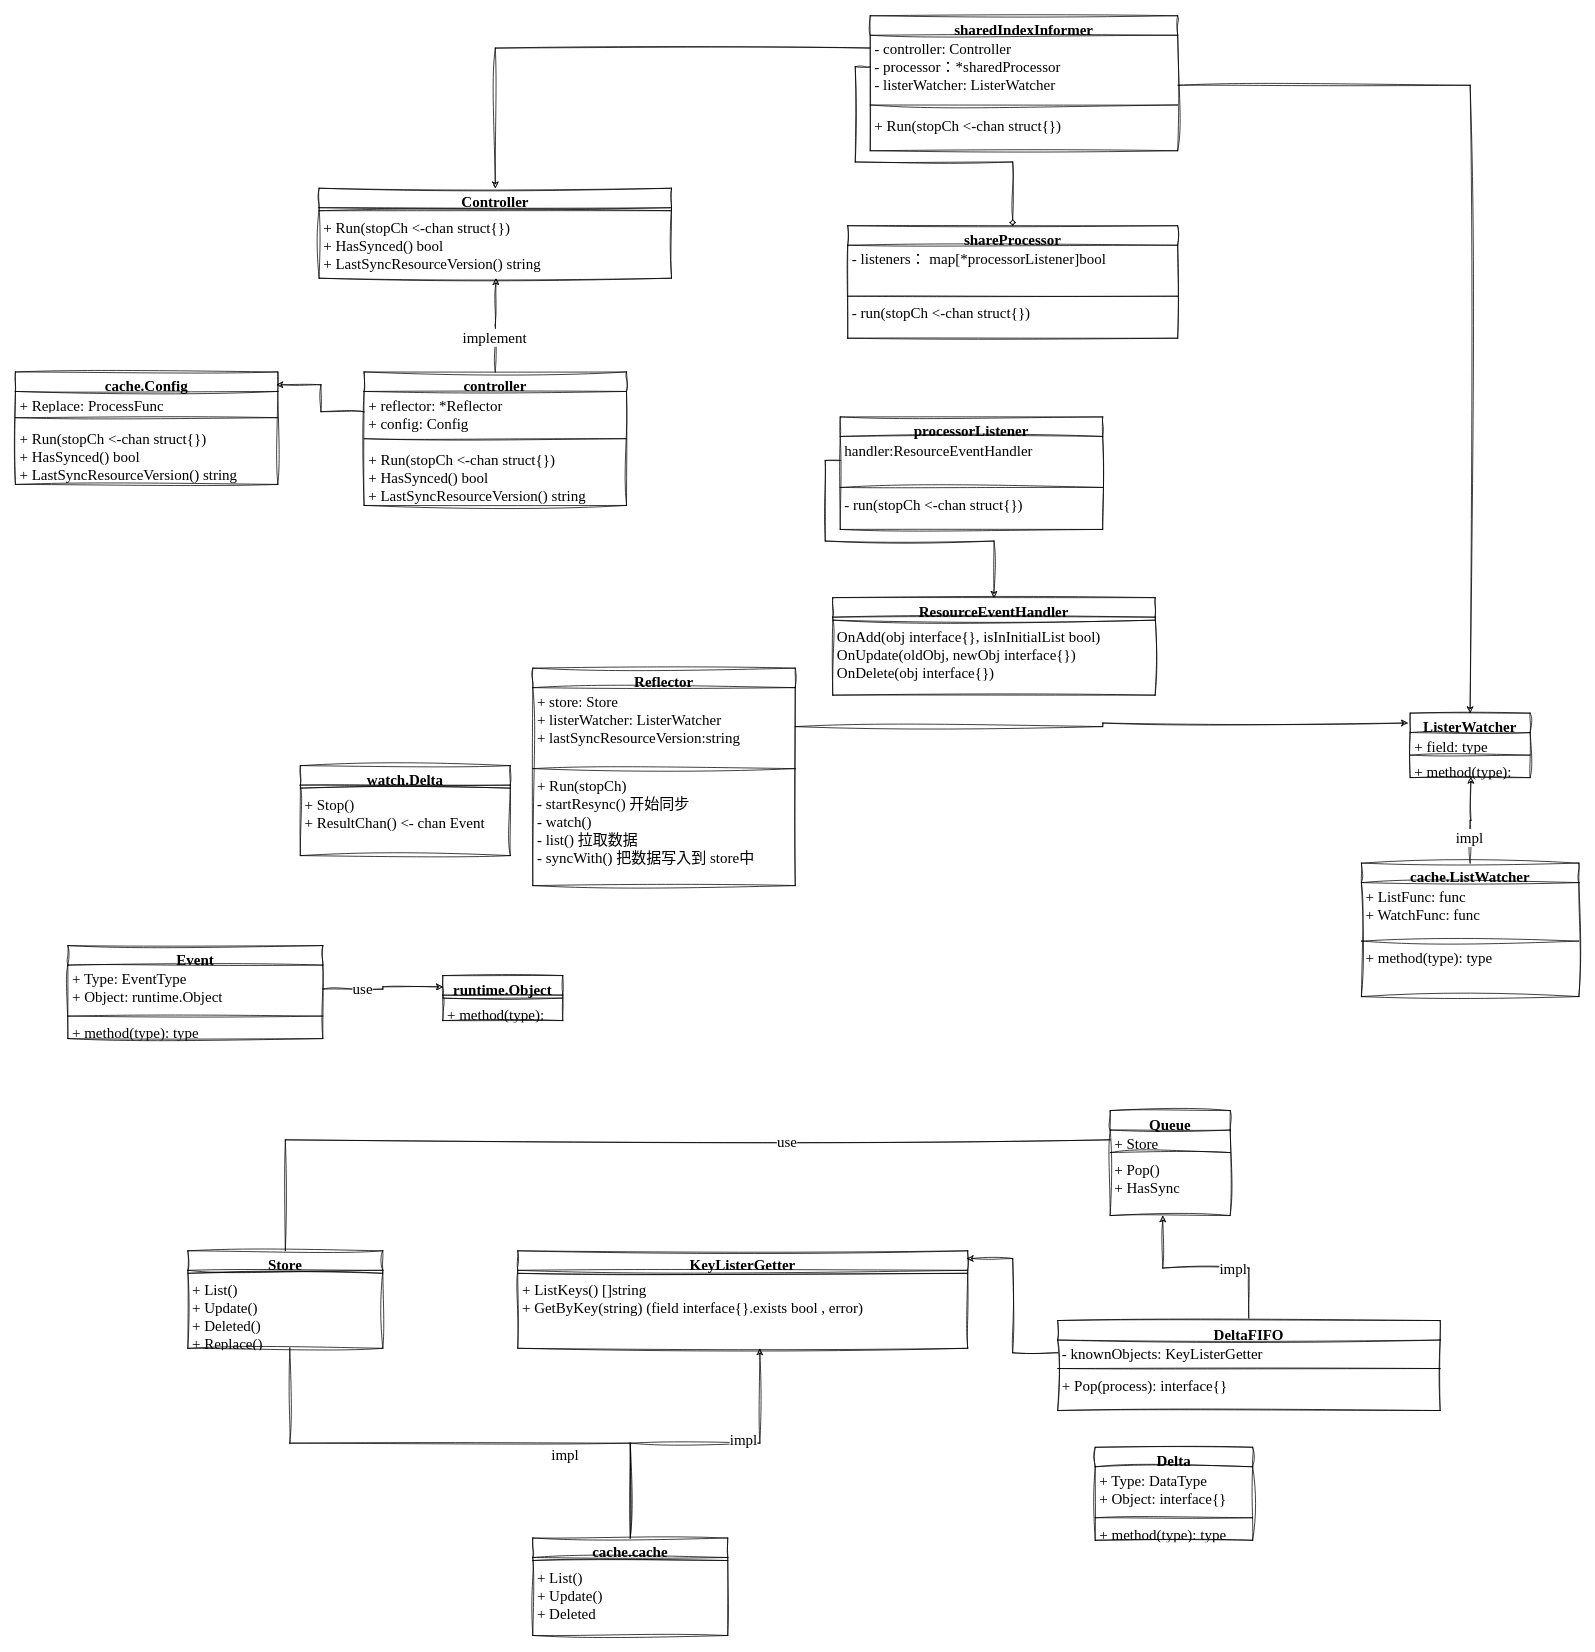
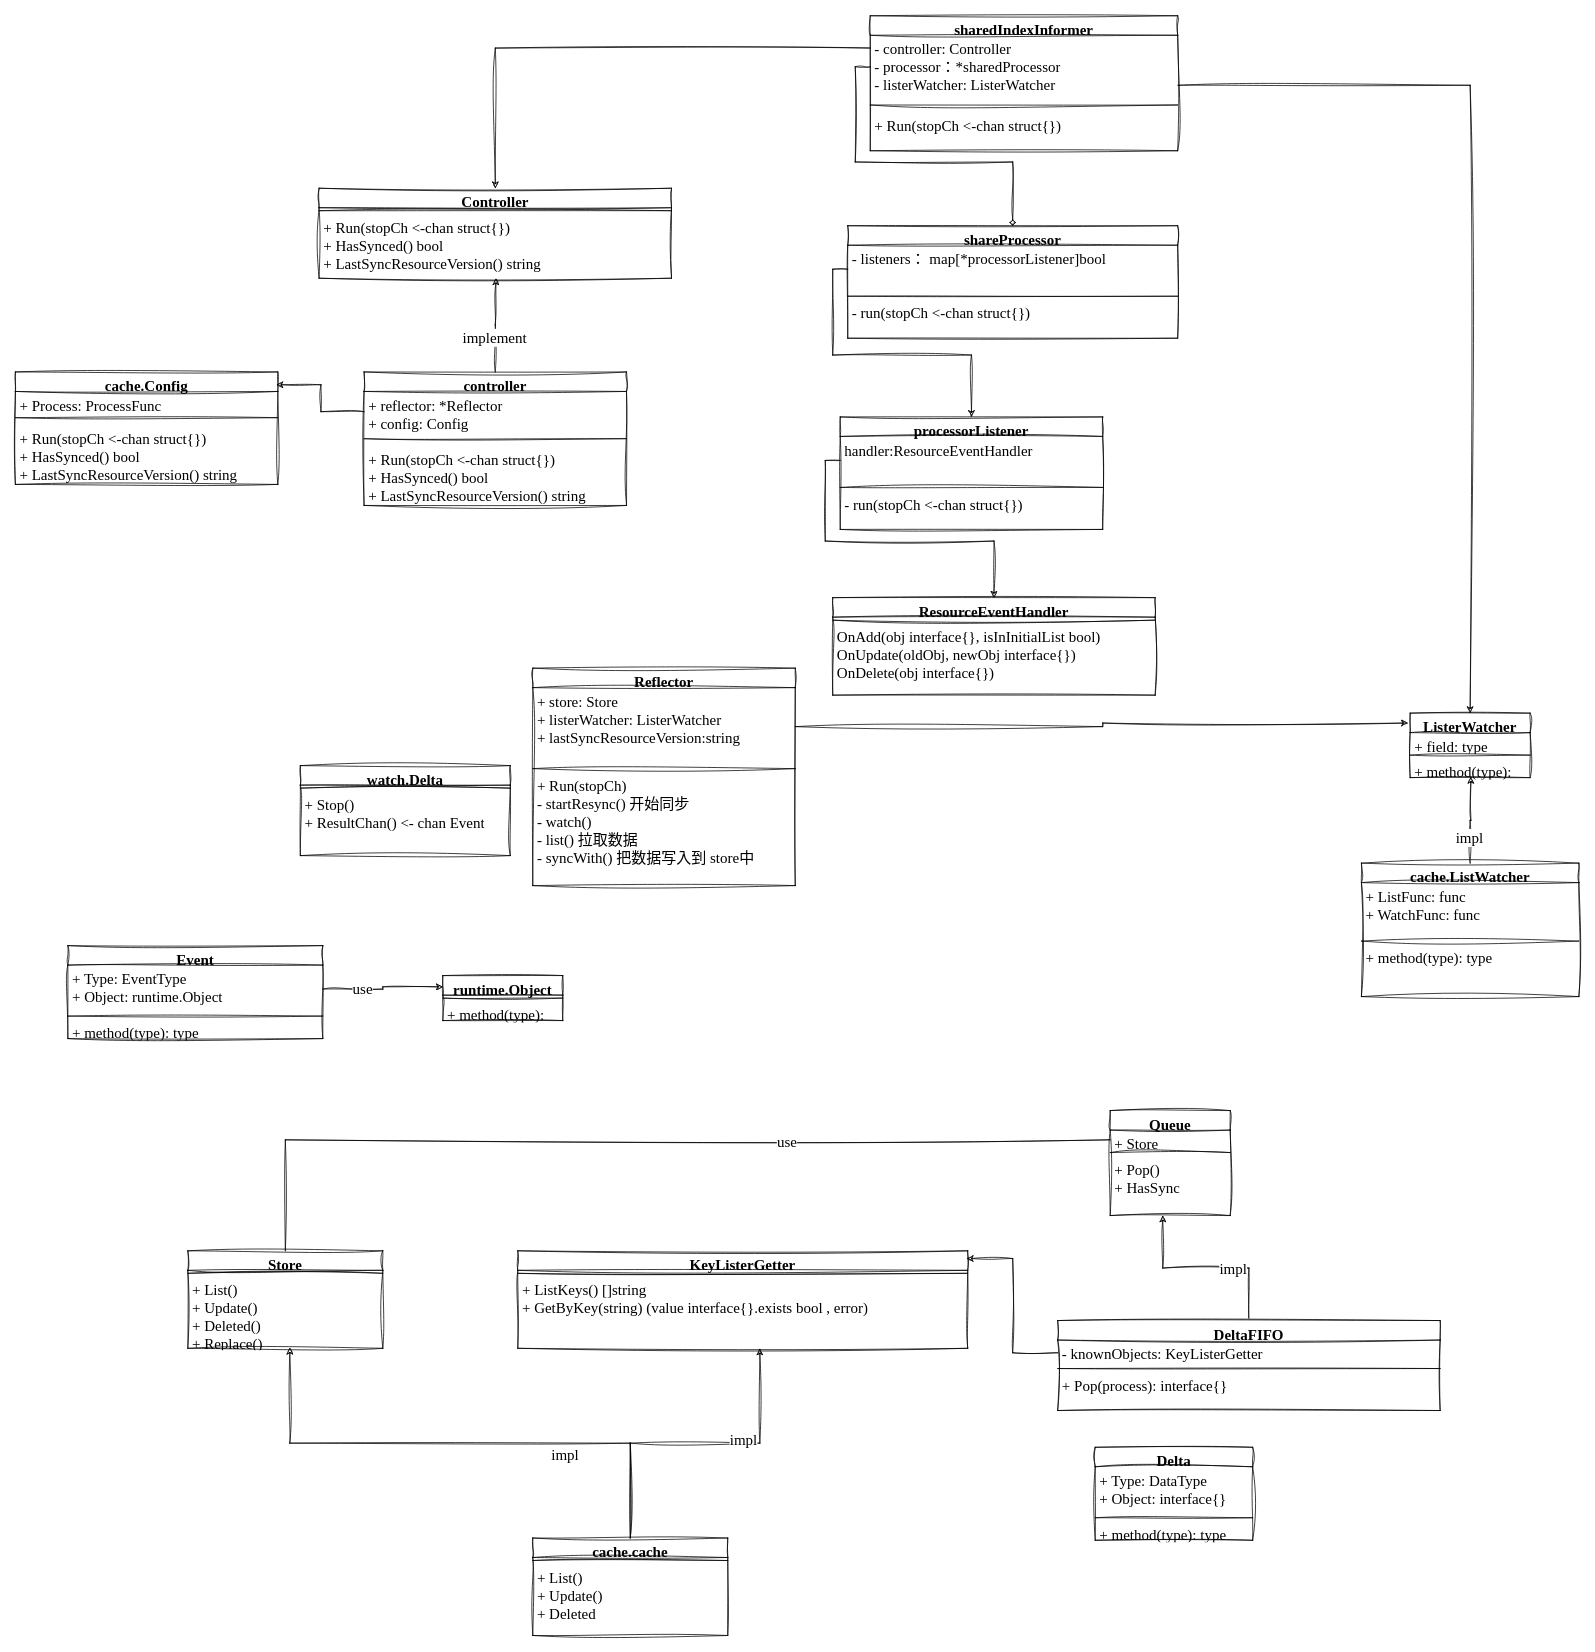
+ <mxCell id="82" style="edgeStyle=orthogonalEdgeStyle;rounded=0;sketch=1;hachureGap=4;jiggle=2;curveFitting=1;orthogonalLoop=1;jettySize=auto;html=1;exitX=0;exitY=0.5;exitDx=0;exitDy=0;fontFamily=Architects Daughter;fontSource=https%3A%2F%2Ffonts.googleapis.com%2Fcss%3Ffamily%3DArchitects%2BDaughter;fontSize=16;" edge="1" parent="1" source="75" target="78"><mxGeometry relative="1" as="geometry" /></mxCell>
- <mxCell id="64" value="+ Replace: ProcessFunc" style="text;strokeColor=none;fillColor=none;align=left;verticalAlign=top;spacingLeft=4;spacingRight=4;overflow=hidden;rotatable=0;points=[[0,0.5],[1,0.5]];portConstraint=eastwest;whiteSpace=wrap;html=1;fontSize=20;fontFamily=Architects Daughter;" vertex="1" parent="63"><mxGeometry y="26" width="350" height="26" as="geometry" /></mxCell>
+ <mxCell id="64" value="+ Process: ProcessFunc" style="text;strokeColor=none;fillColor=none;align=left;verticalAlign=top;spacingLeft=4;spacingRight=4;overflow=hidden;rotatable=0;points=[[0,0.5],[1,0.5]];portConstraint=eastwest;whiteSpace=wrap;html=1;fontSize=20;fontFamily=Architects Daughter;" vertex="1" parent="63"><mxGeometry y="26" width="350" height="26" as="geometry" /></mxCell>
- <mxCell id="91" value="+ ListKeys() []string&lt;br&gt;+ GetByKey(string) (field interface{}.exists bool , error)" style="text;strokeColor=none;fillColor=none;align=left;verticalAlign=top;spacingLeft=4;spacingRight=4;overflow=hidden;rotatable=0;points=[[0,0.5],[1,0.5]];portConstraint=eastwest;whiteSpace=wrap;html=1;fontSize=20;fontFamily=Architects Daughter;" vertex="1" parent="89"><mxGeometry y="34" width="600" height="96" as="geometry" /></mxCell>
+ <mxCell id="91" value="+ ListKeys() []string&lt;br&gt;+ GetByKey(string) (value interface{}.exists bool , error)" style="text;strokeColor=none;fillColor=none;align=left;verticalAlign=top;spacingLeft=4;spacingRight=4;overflow=hidden;rotatable=0;points=[[0,0.5],[1,0.5]];portConstraint=eastwest;whiteSpace=wrap;html=1;fontSize=20;fontFamily=Architects Daughter;" vertex="1" parent="89"><mxGeometry y="34" width="600" height="96" as="geometry" /></mxCell>
- <mxCell id="9" style="edgeStyle=orthogonalEdgeStyle;rounded=0;sketch=1;hachureGap=4;jiggle=2;curveFitting=1;orthogonalLoop=1;jettySize=auto;html=1;exitX=0.5;exitY=0;exitDx=0;exitDy=0;entryX=0.523;entryY=0.994;entryDx=0;entryDy=0;entryPerimeter=0;fontFamily=Architects Daughter;fontSource=https%3A%2F%2Ffonts.googleapis.com%2Fcss%3Ffamily%3DArchitects%2BDaughter;fontSize=16;endArrow=none;" edge="1" parent="1" source="13" target="8"><mxGeometry relative="1" as="geometry" /></mxCell>
+ <mxCell id="9" style="edgeStyle=orthogonalEdgeStyle;rounded=0;sketch=1;hachureGap=4;jiggle=2;curveFitting=1;orthogonalLoop=1;jettySize=auto;html=1;exitX=0.5;exitY=0;exitDx=0;exitDy=0;entryX=0.523;entryY=0.994;entryDx=0;entryDy=0;entryPerimeter=0;fontFamily=Architects Daughter;fontSource=https%3A%2F%2Ffonts.googleapis.com%2Fcss%3Ffamily%3DArchitects%2BDaughter;fontSize=16;" edge="1" parent="1" source="13" target="8"><mxGeometry relative="1" as="geometry" /></mxCell>
